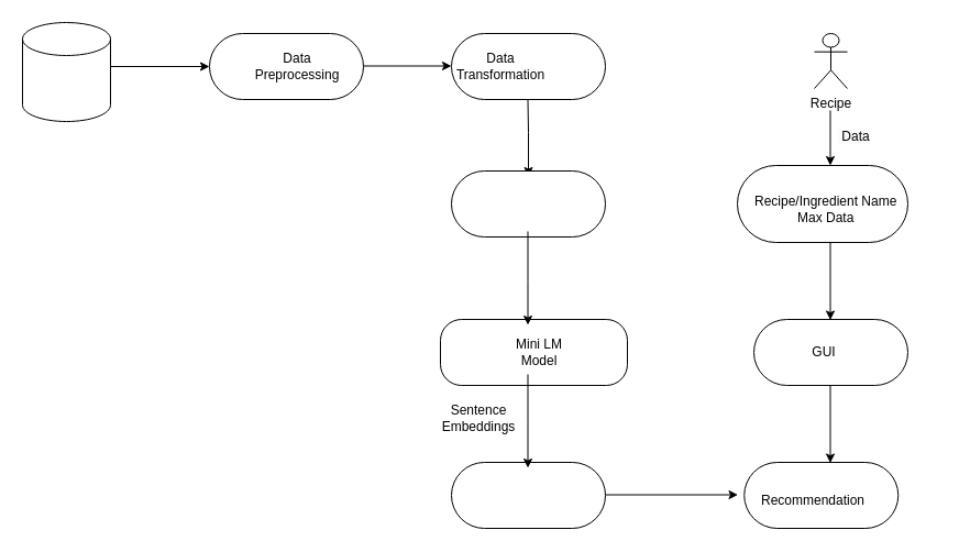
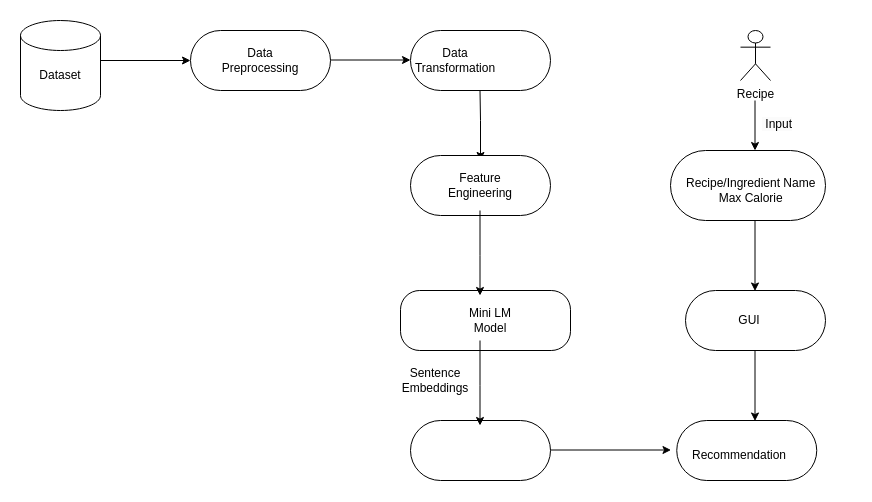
- <mxCell id="9" value="Data Preprocessing" style="text;html=1;align=center;verticalAlign=middle;whiteSpace=wrap;rounded=0;container=1;" vertex="1" parent="4"><mxGeometry x="210" y="15" width="60" height="30" as="geometry" /></mxCell>
+ <mxCell id="9" value="Data Preprocessing" style="text;html=1;align=center;verticalAlign=middle;whiteSpace=wrap;rounded=0;container=1;" vertex="1" parent="4"><mxGeometry x="200" y="15" width="60" height="30" as="geometry" /></mxCell>
+ <mxCell id="5" value="Dataset" style="text;html=1;align=center;verticalAlign=middle;whiteSpace=wrap;rounded=0;container=1;" vertex="1" parent="4"><mxGeometry y="30" width="60" height="30" as="geometry" /></mxCell>
- <mxCell id="3" value="&lt;span style=&quot;color: rgb(0, 0, 0); font-family: Helvetica; font-size: 12px; font-style: normal; font-variant-ligatures: normal; font-variant-caps: normal; font-weight: 400; letter-spacing: normal; orphans: 2; text-align: center; text-indent: 0px; text-transform: none; widows: 2; word-spacing: 0px; -webkit-text-stroke-width: 0px; white-space: normal; background-color: rgb(251, 251, 251); text-decoration-thickness: initial; text-decoration-style: initial; text-decoration-color: initial; display: inline !important; float: none;&quot;&gt;&amp;nbsp;Data&lt;/span&gt;" style="text;whiteSpace=wrap;html=1;" vertex="1" parent="1"><mxGeometry x="760" y="110" width="90" height="40" as="geometry" /></mxCell>
+ <mxCell id="3" value="&lt;span style=&quot;color: rgb(0, 0, 0); font-family: Helvetica; font-size: 12px; font-style: normal; font-variant-ligatures: normal; font-variant-caps: normal; font-weight: 400; letter-spacing: normal; orphans: 2; text-align: center; text-indent: 0px; text-transform: none; widows: 2; word-spacing: 0px; -webkit-text-stroke-width: 0px; white-space: normal; background-color: rgb(251, 251, 251); text-decoration-thickness: initial; text-decoration-style: initial; text-decoration-color: initial; display: inline !important; float: none;&quot;&gt;&amp;nbsp;Input&lt;/span&gt;" style="text;whiteSpace=wrap;html=1;" vertex="1" parent="1"><mxGeometry x="760" y="110" width="90" height="40" as="geometry" /></mxCell>
+ <mxCell id="29" value="Feature Engineering" style="text;html=1;align=center;verticalAlign=middle;whiteSpace=wrap;rounded=0;container=1;" vertex="1" parent="4"><mxGeometry x="420" y="140" width="60" height="30" as="geometry" /></mxCell>
- <mxCell id="23" value="&amp;nbsp;Recipe/Ingredient Name&lt;div&gt;&amp;nbsp;Max Data&lt;/div&gt;" style="text;html=1;align=center;verticalAlign=middle;whiteSpace=wrap;rounded=0;container=1;" vertex="1" parent="4"><mxGeometry x="640" y="152.5" width="157.5" height="15" as="geometry" /></mxCell>
+ <mxCell id="23" value="&amp;nbsp;Recipe/Ingredient Name&lt;div&gt;&amp;nbsp;Max Calorie&lt;/div&gt;" style="text;html=1;align=center;verticalAlign=middle;whiteSpace=wrap;rounded=0;container=1;" vertex="1" parent="4"><mxGeometry x="640" y="152.5" width="157.5" height="15" as="geometry" /></mxCell>
